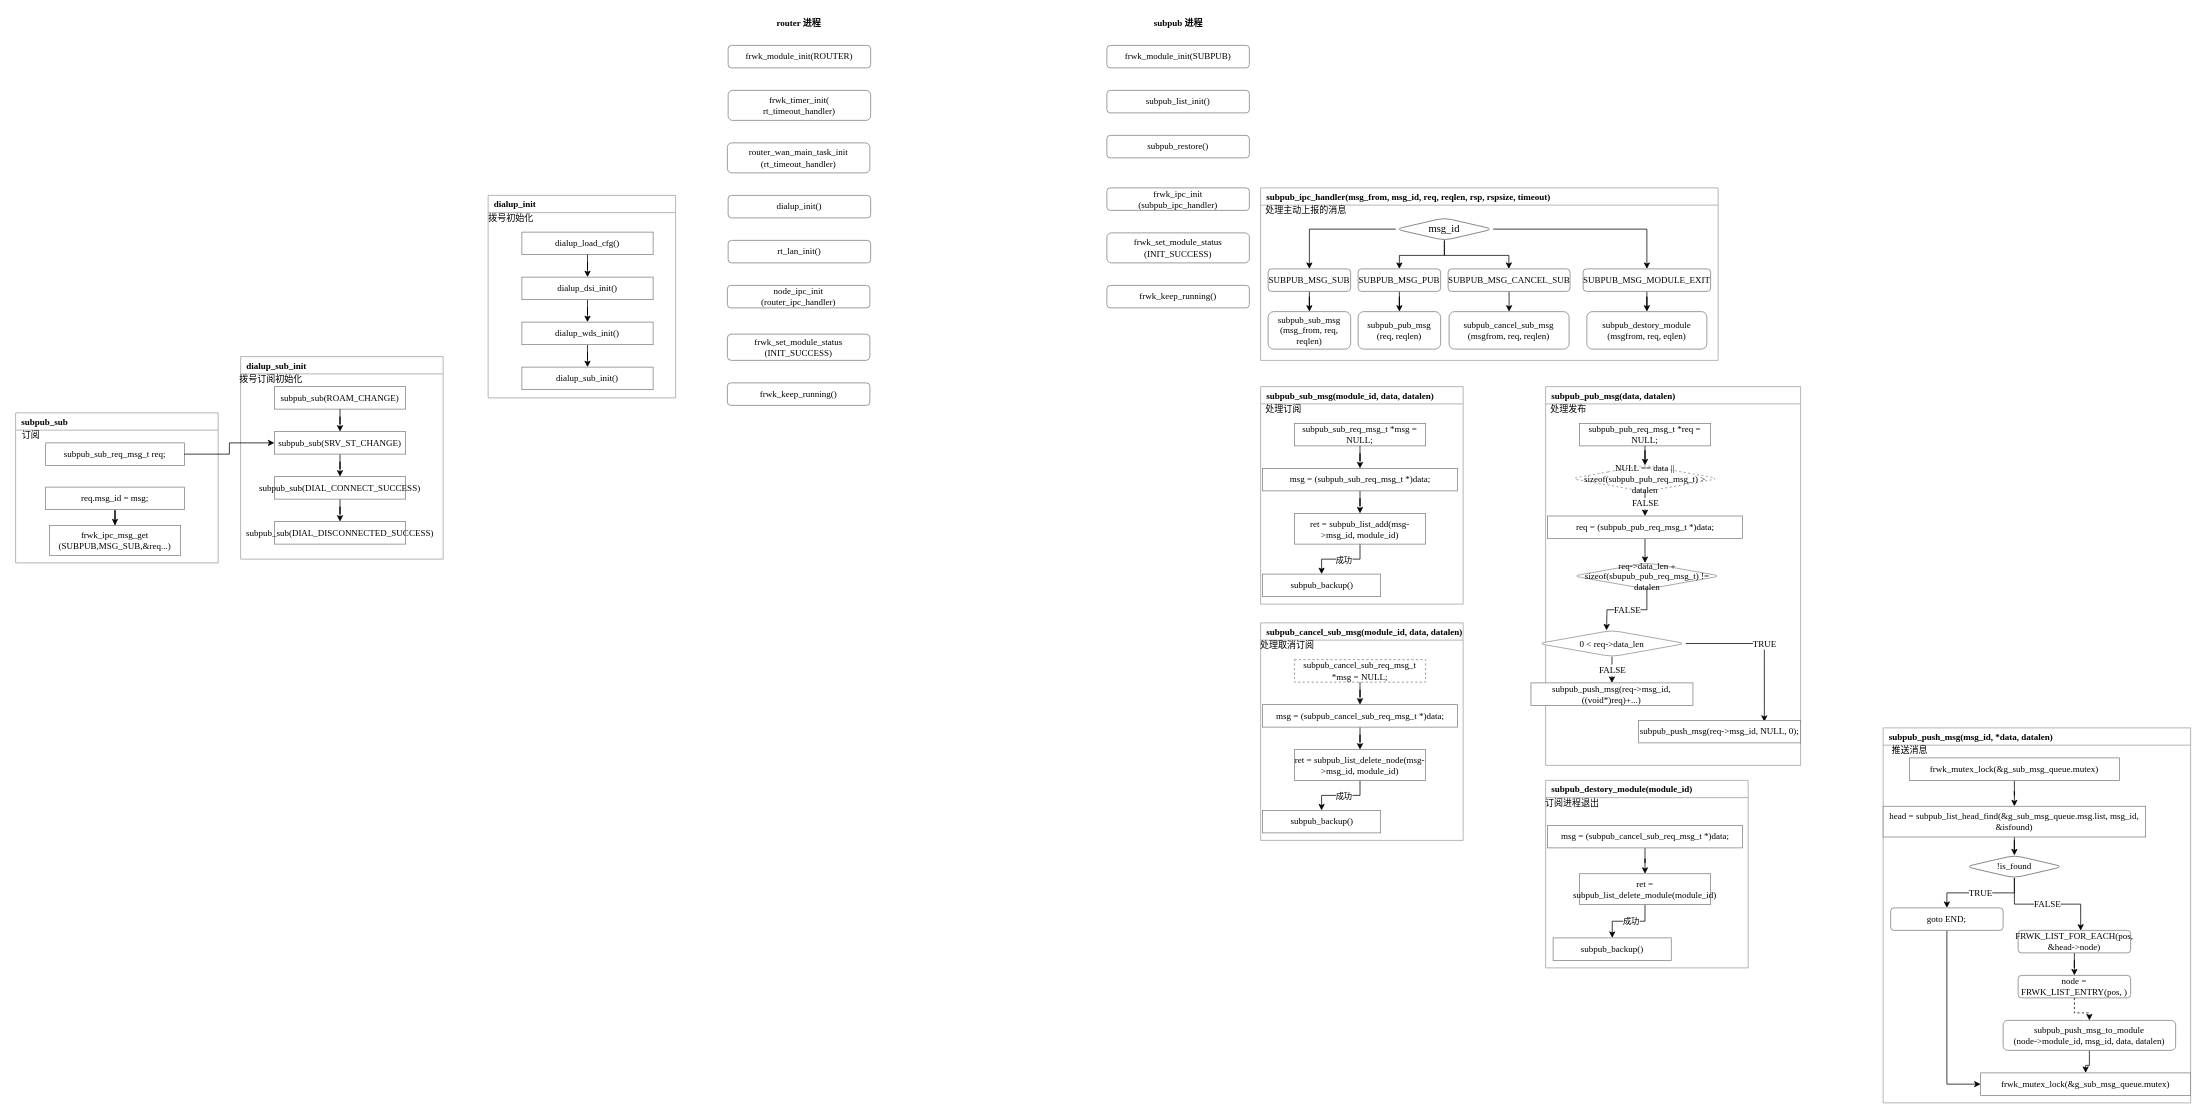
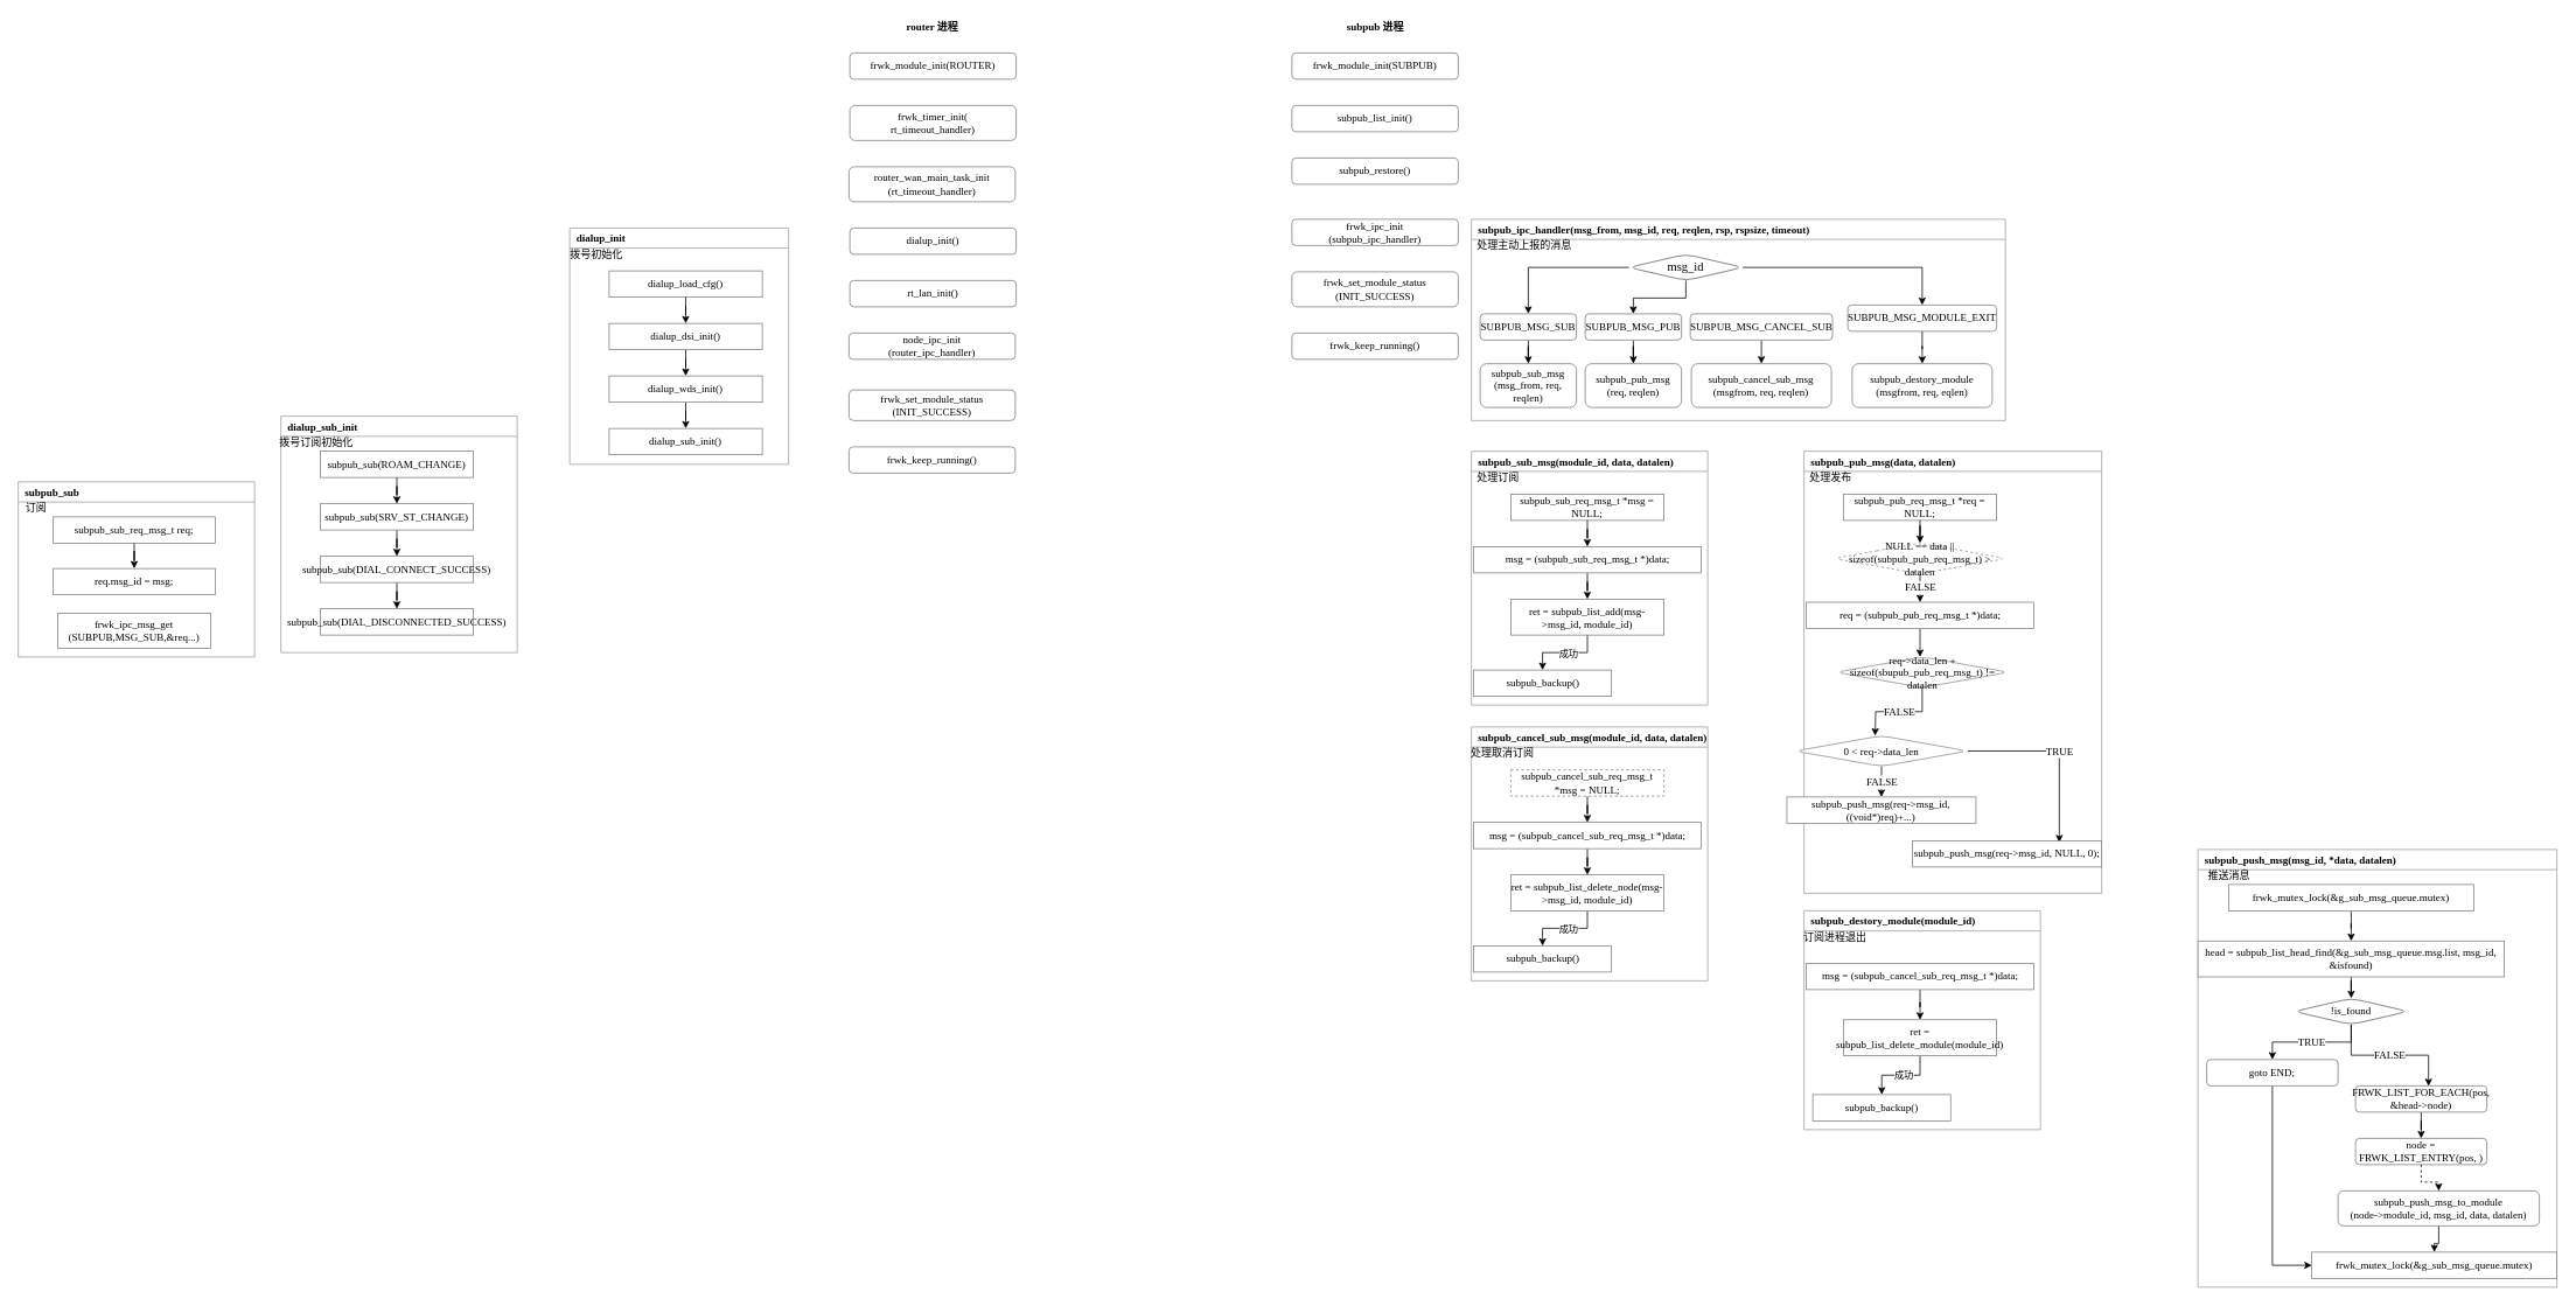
- <mxCell id="48" style="edgeStyle=orthogonalEdgeStyle;rounded=0;orthogonalLoop=1;jettySize=auto;html=1;fontFamily=Lucida Console;fontSize=12;" edge="1" parent="43" source="49" target="55"><mxGeometry relative="1" as="geometry"><Array as="points"><mxPoint x="245" y="90" /><mxPoint x="331" y="90" /></Array></mxGeometry></mxCell>
- <mxCell id="57" value="SUBPUB_MSG_MODULE_EXIT" style="rounded=1;whiteSpace=wrap;html=1;strokeColor=#7D7D7D;fontFamily=Lucida Console;" vertex="1" parent="43"><mxGeometry x="430" y="108" width="170" height="30" as="geometry" /></mxCell>
+ <mxCell id="57" value="SUBPUB_MSG_MODULE_EXIT" style="rounded=1;whiteSpace=wrap;html=1;strokeColor=#7D7D7D;fontFamily=Lucida Console;" vertex="1" parent="43"><mxGeometry x="430" y="98" width="170" height="30" as="geometry" /></mxCell>
- <mxCell id="30" style="edgeStyle=orthogonalEdgeStyle;rounded=0;orthogonalLoop=1;jettySize=auto;html=1;fontFamily=Lucida Console;fontSize=12;" edge="1" parent="27" source="28" target="21"><mxGeometry relative="1" as="geometry" /></mxCell>
+ <mxCell id="30" style="edgeStyle=orthogonalEdgeStyle;rounded=0;orthogonalLoop=1;jettySize=auto;html=1;entryX=0.5;entryY=0;entryDx=0;entryDy=0;fontFamily=Lucida Console;fontSize=12;" edge="1" parent="27" source="28" target="33"><mxGeometry relative="1" as="geometry" /></mxCell>
- <mxCell id="32" style="edgeStyle=orthogonalEdgeStyle;rounded=0;orthogonalLoop=1;jettySize=auto;html=1;fontFamily=Lucida Console;fontSize=12;" edge="1" parent="27" source="33" target="29"><mxGeometry relative="1" as="geometry" /></mxCell>
